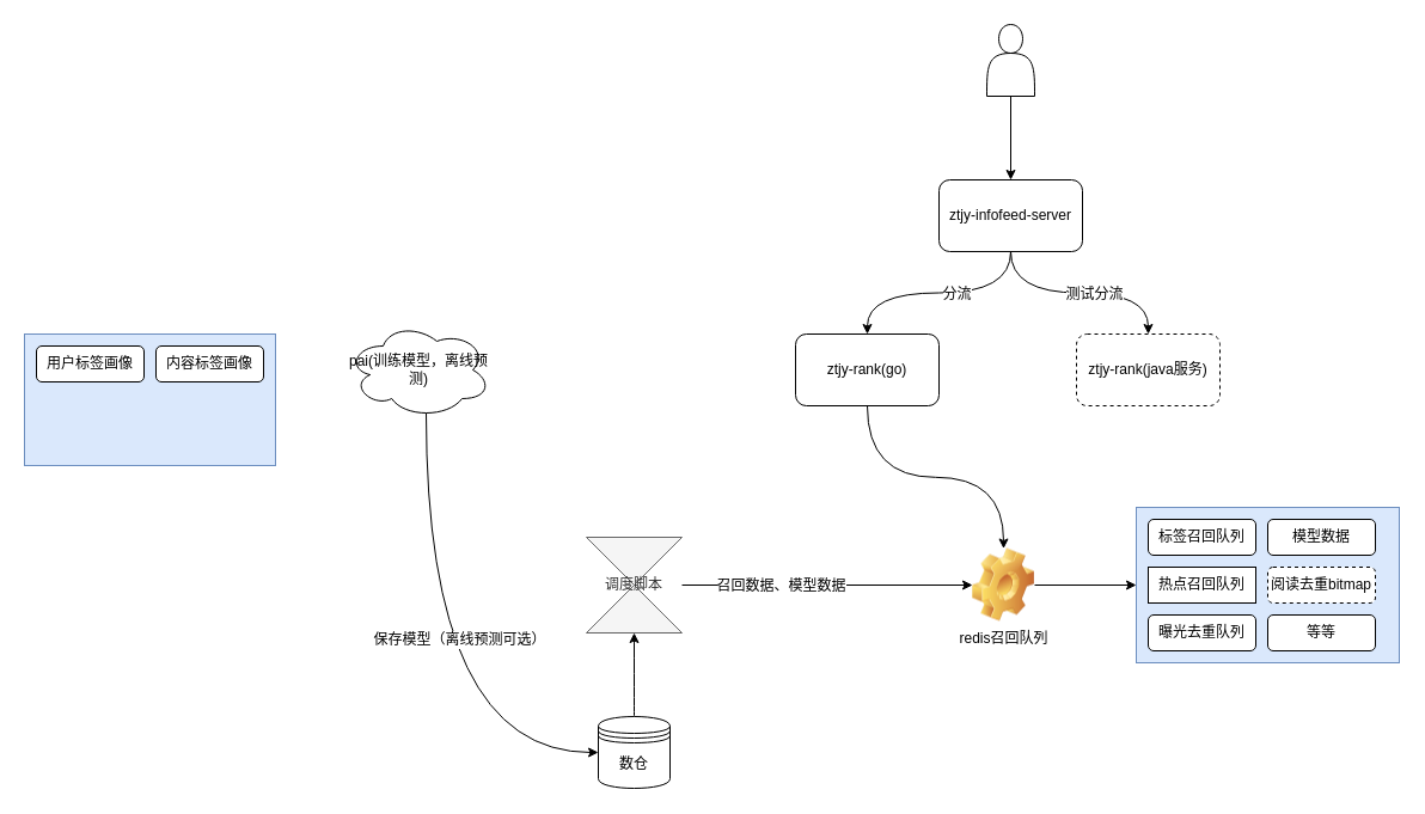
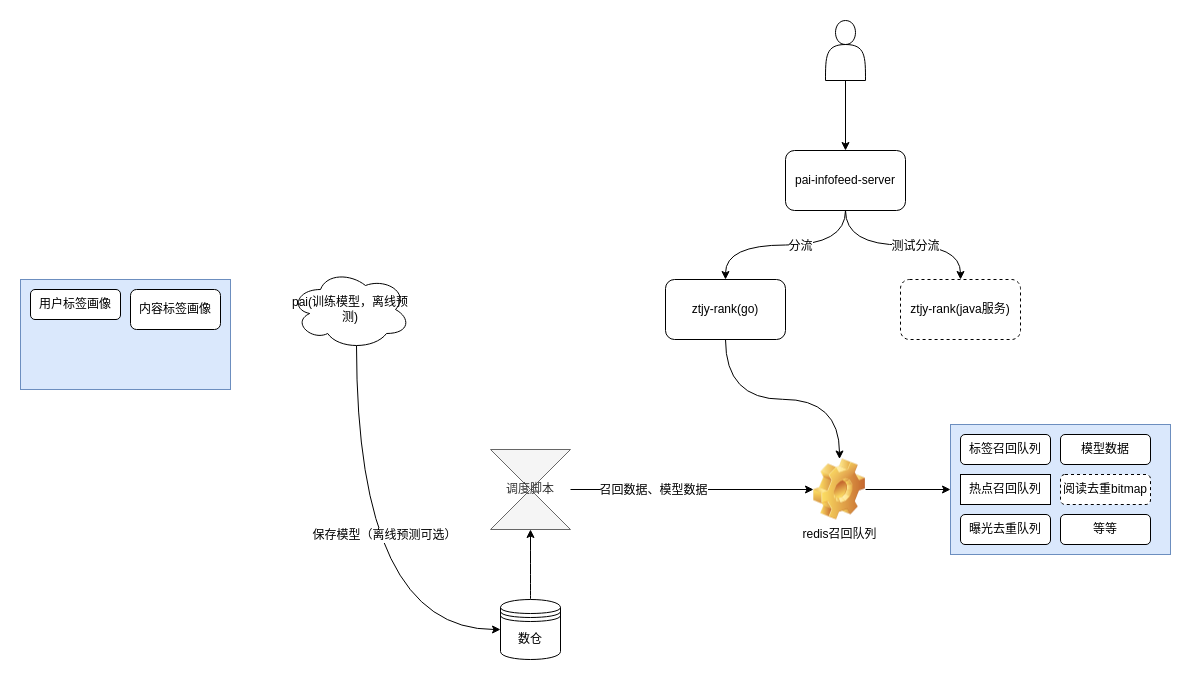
- <mxCell id="11" value="ztjy-infofeed-server" style="rounded=1;whiteSpace=wrap;html=1;" vertex="1" parent="1"><mxGeometry x="785" y="150" width="120" height="60" as="geometry" /></mxCell>
+ <mxCell id="11" value="pai-infofeed-server" style="rounded=1;whiteSpace=wrap;html=1;" vertex="1" parent="1"><mxGeometry x="785" y="150" width="120" height="60" as="geometry" /></mxCell>
- <mxCell id="32" value="内容标签画像" style="rounded=1;whiteSpace=wrap;html=1;shadow=0;strokeColor=#000000;fillColor=#ffffff;fontColor=#000000;" vertex="1" parent="1"><mxGeometry x="130" y="289" width="90" height="30" as="geometry" /></mxCell>
+ <mxCell id="32" value="内容标签画像" style="rounded=1;whiteSpace=wrap;html=1;shadow=0;strokeColor=#000000;fillColor=#ffffff;fontColor=#000000;" vertex="1" parent="1"><mxGeometry x="130" y="289" width="90" height="40" as="geometry" /></mxCell>
